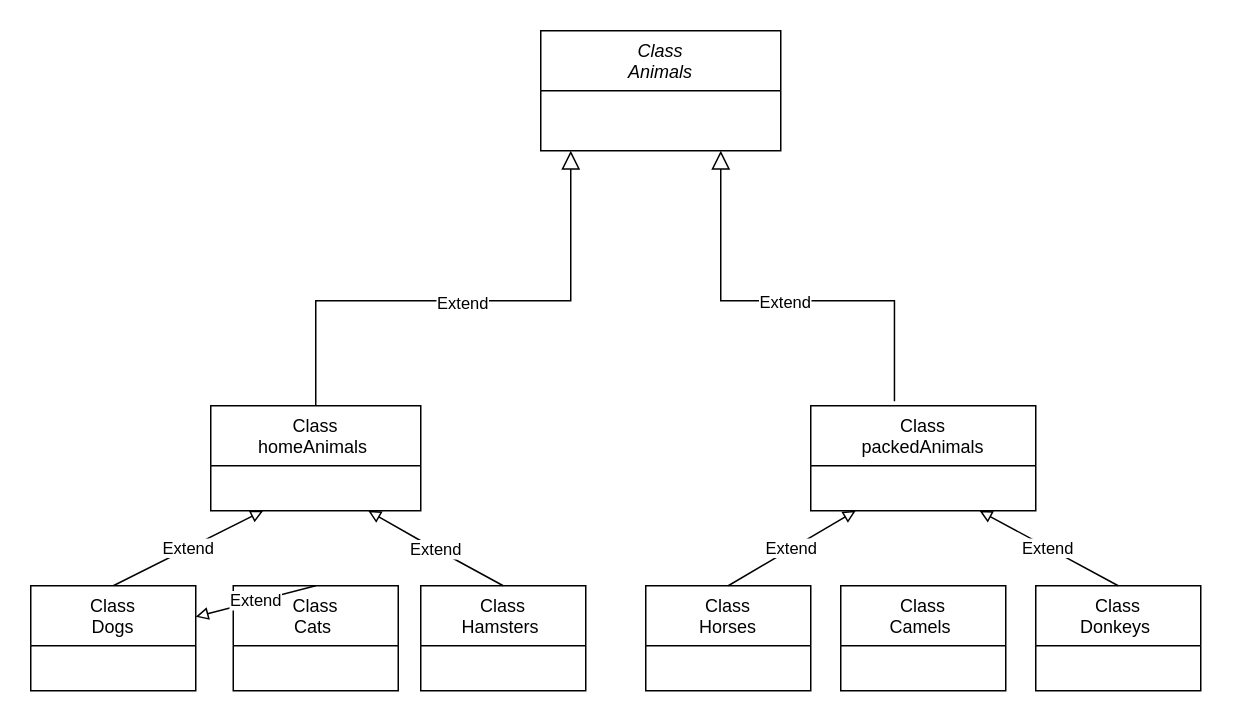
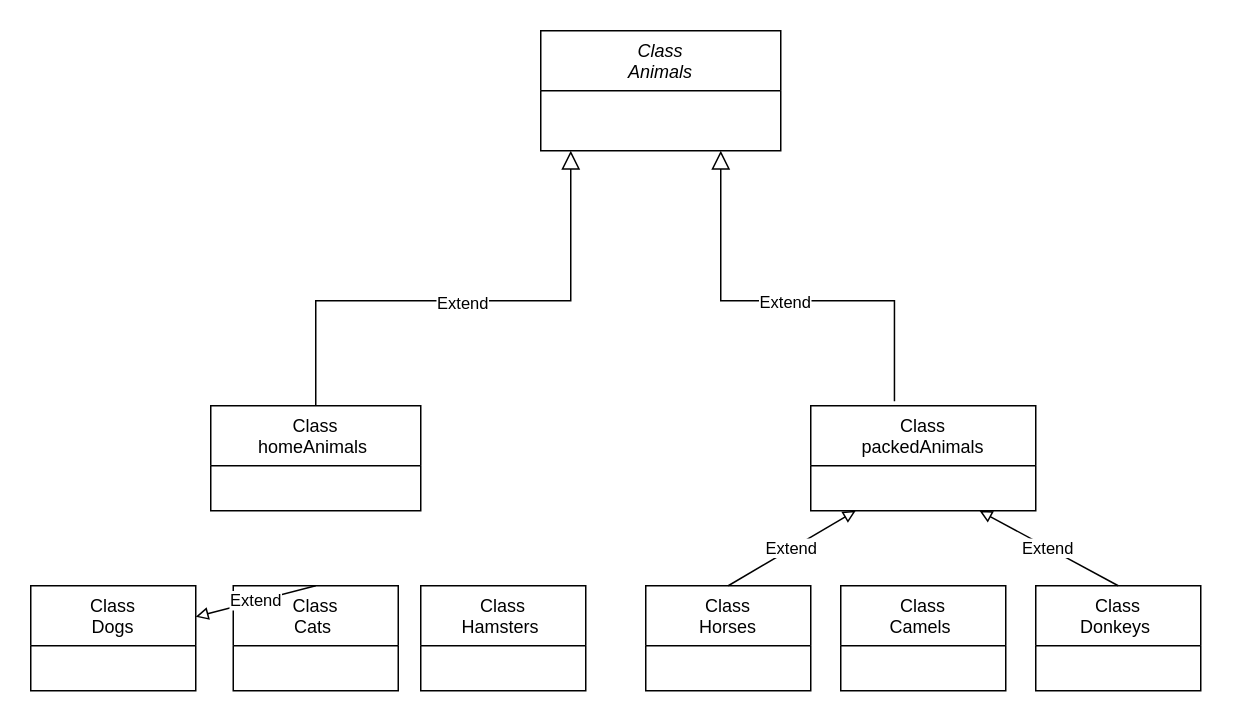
- <mxCell id="17" value="Extend" style="rounded=0;orthogonalLoop=1;jettySize=auto;html=1;entryX=0.75;entryY=1;entryDx=0;entryDy=0;endArrow=block;endFill=0;exitX=0.5;exitY=0;exitDx=0;exitDy=0;" edge="1" parent="1" source="12" target="3"><mxGeometry relative="1" as="geometry"><mxPoint x="220" y="400" as="sourcePoint" /><mxPoint x="220" y="350" as="targetPoint" /><Array as="points"><mxPoint x="280" y="360" /></Array></mxGeometry></mxCell>
- <mxCell id="9" value="Extend" style="rounded=0;orthogonalLoop=1;jettySize=auto;html=1;entryX=0.25;entryY=1;entryDx=0;entryDy=0;endArrow=block;endFill=0;exitX=0.5;exitY=0;exitDx=0;exitDy=0;" edge="1" parent="1" source="10" target="3"><mxGeometry relative="1" as="geometry" /></mxCell>
